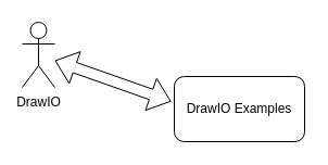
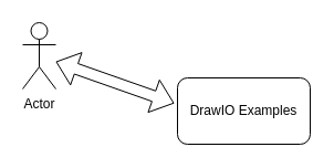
- <mxCell id="3" value="DrawIO" style="shape=umlActor;verticalLabelPosition=bottom;verticalAlign=top;html=1;outlineConnect=0;" vertex="1" parent="1"><mxGeometry x="20" y="20" width="30" height="60" as="geometry" /></mxCell>
+ <mxCell id="3" value="Actor" style="shape=umlActor;verticalLabelPosition=bottom;verticalAlign=top;html=1;outlineConnect=0;" vertex="1" parent="1"><mxGeometry x="20" y="20" width="30" height="60" as="geometry" /></mxCell>
